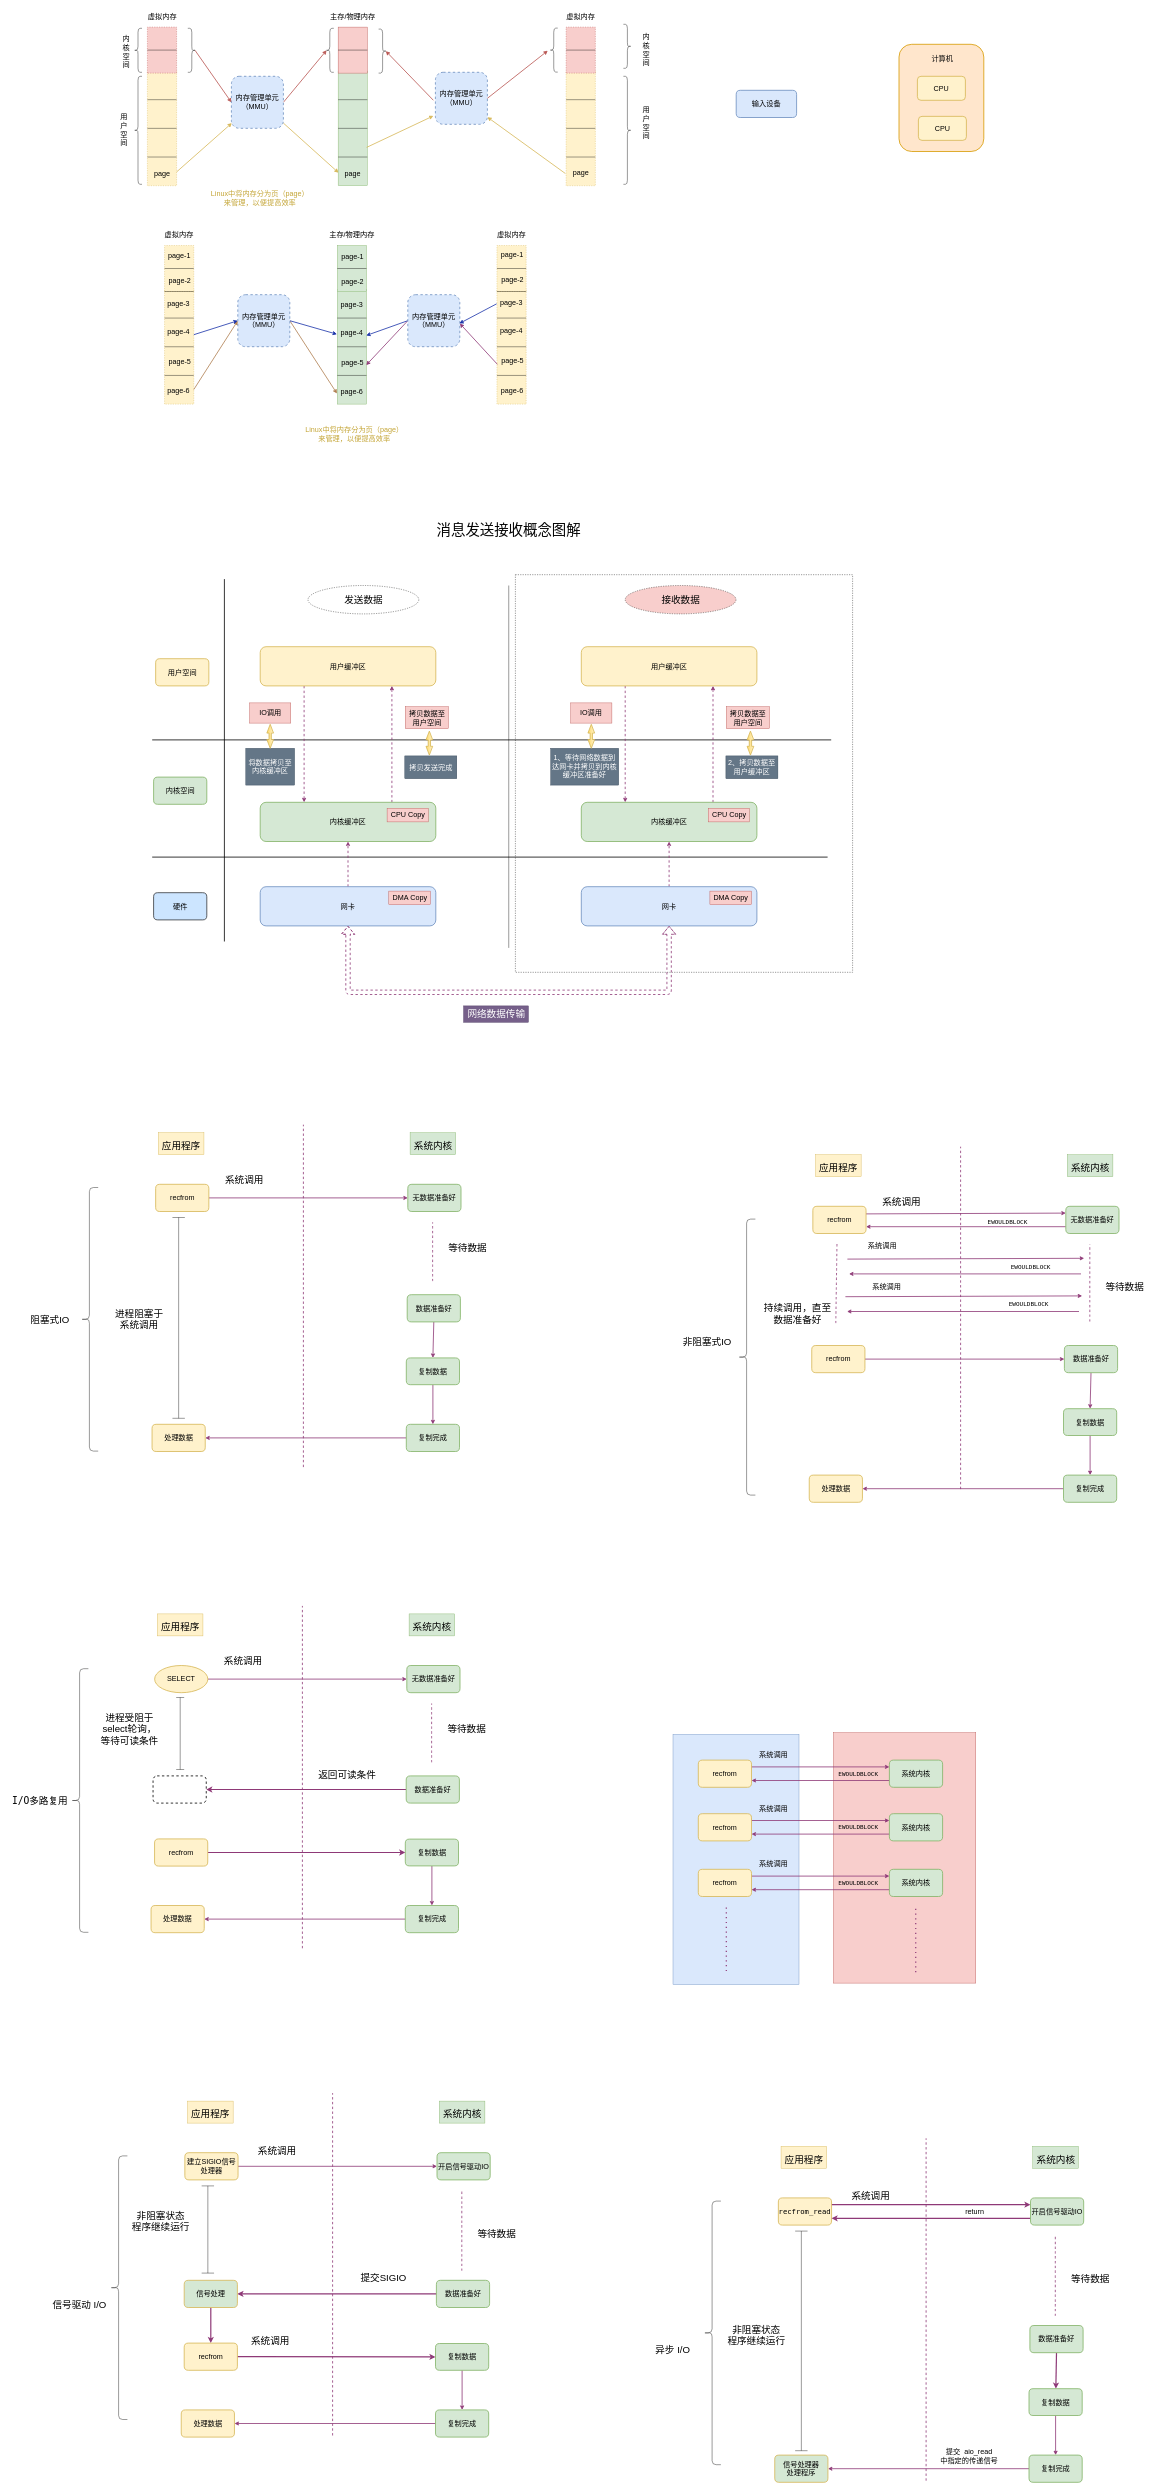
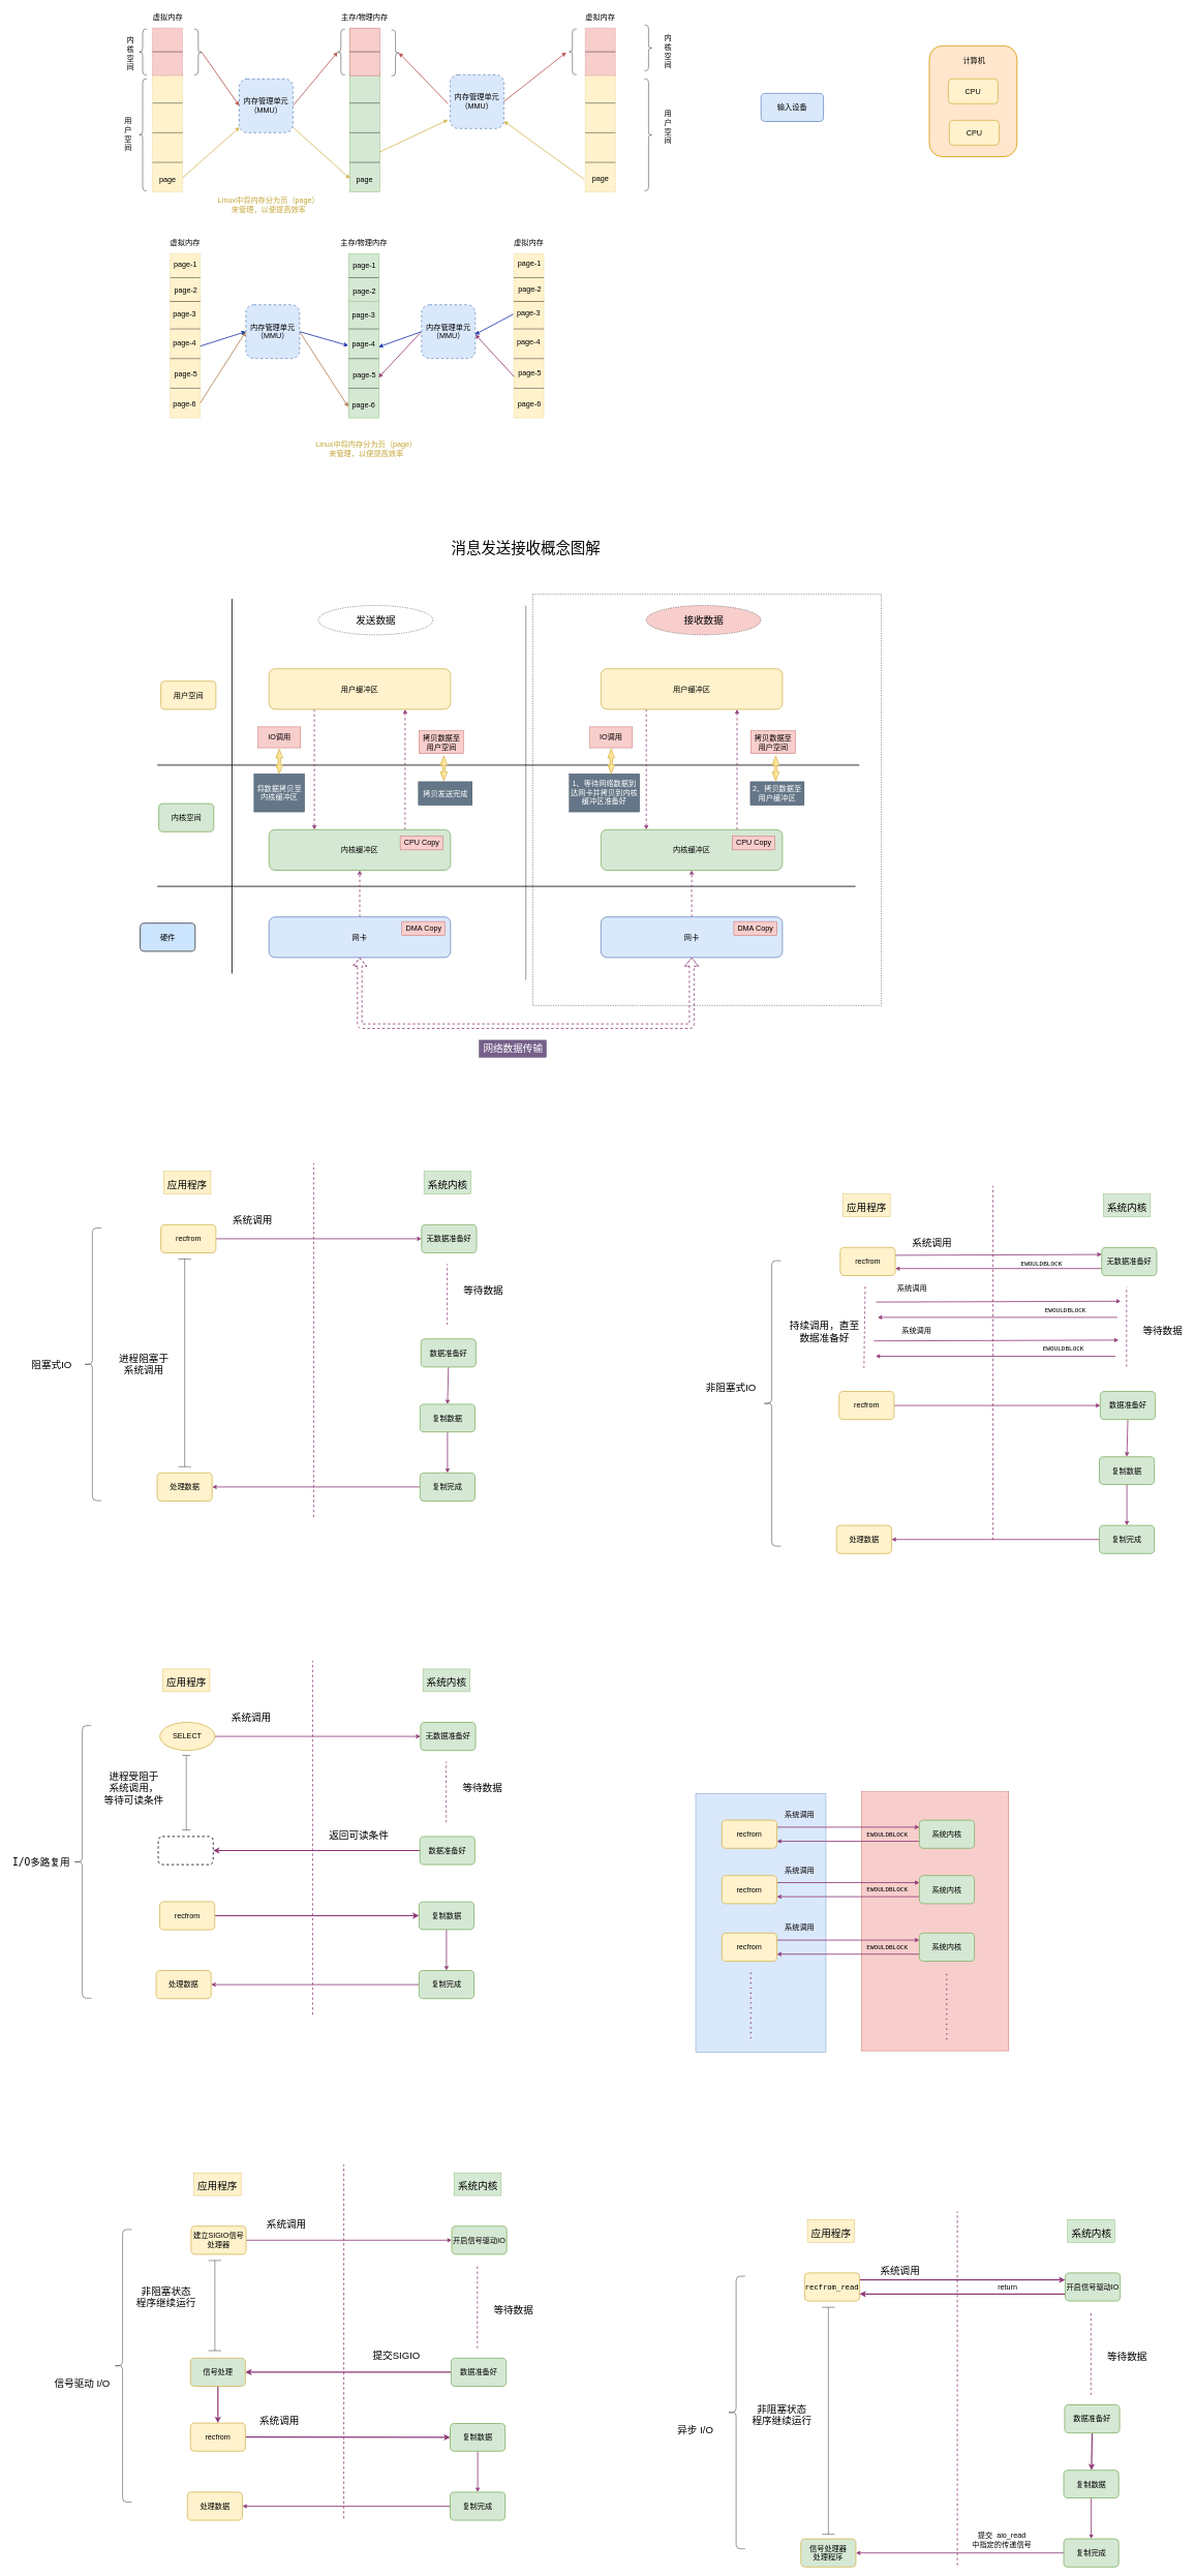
- <mxCell id="106" value="&lt;font style=&quot;font-size: 18px;&quot;&gt;硬件&lt;/font&gt;" style="rounded=1;whiteSpace=wrap;html=1;fillStyle=auto;strokeColor=#36393d;strokeWidth=2;fontSize=18;fillColor=#cce5ff;" vertex="1" parent="1"><mxGeometry x="383.5" y="2231" width="133" height="68" as="geometry" /></mxCell>
+ <mxCell id="106" value="&lt;font style=&quot;font-size: 18px;&quot;&gt;硬件&lt;/font&gt;" style="rounded=1;whiteSpace=wrap;html=1;fillStyle=auto;strokeColor=#36393d;strokeWidth=2;fontSize=18;fillColor=#cce5ff;" vertex="1" parent="1"><mxGeometry x="338.5" y="2231" width="133" height="68" as="geometry" /></mxCell>
- <mxCell id="198" value="持续调用，直至&lt;br&gt;数据准备好" style="text;html=1;align=center;verticalAlign=middle;resizable=0;points=[];autosize=1;strokeColor=none;fillColor=none;fontSize=24;fontColor=#000000;" vertex="1" parent="1"><mxGeometry x="1900" y="3249" width="186" height="70" as="geometry" /></mxCell>
+ <mxCell id="198" value="持续调用，直至&lt;br&gt;数据准备好" style="text;html=1;align=center;verticalAlign=middle;resizable=0;points=[];autosize=1;strokeColor=none;fillColor=none;fontSize=24;fontColor=#000000;" vertex="1" parent="1"><mxGeometry x="1900" y="3184" width="186" height="70" as="geometry" /></mxCell>
- <mxCell id="237" value="进程受阻于&lt;br&gt;select轮询，&lt;br&gt;等待可读条件" style="text;html=1;align=center;verticalAlign=middle;resizable=0;points=[];autosize=1;strokeColor=none;fillColor=none;fontSize=24;fontColor=#000000;" vertex="1" parent="1"><mxGeometry x="242" y="4272.5" width="162" height="98" as="geometry" /></mxCell>
+ <mxCell id="237" value="进程受阻于&lt;br&gt;系统调用，&lt;br&gt;等待可读条件" style="text;html=1;align=center;verticalAlign=middle;resizable=0;points=[];autosize=1;strokeColor=none;fillColor=none;fontSize=24;fontColor=#000000;" vertex="1" parent="1"><mxGeometry x="242" y="4272.5" width="162" height="98" as="geometry" /></mxCell>
